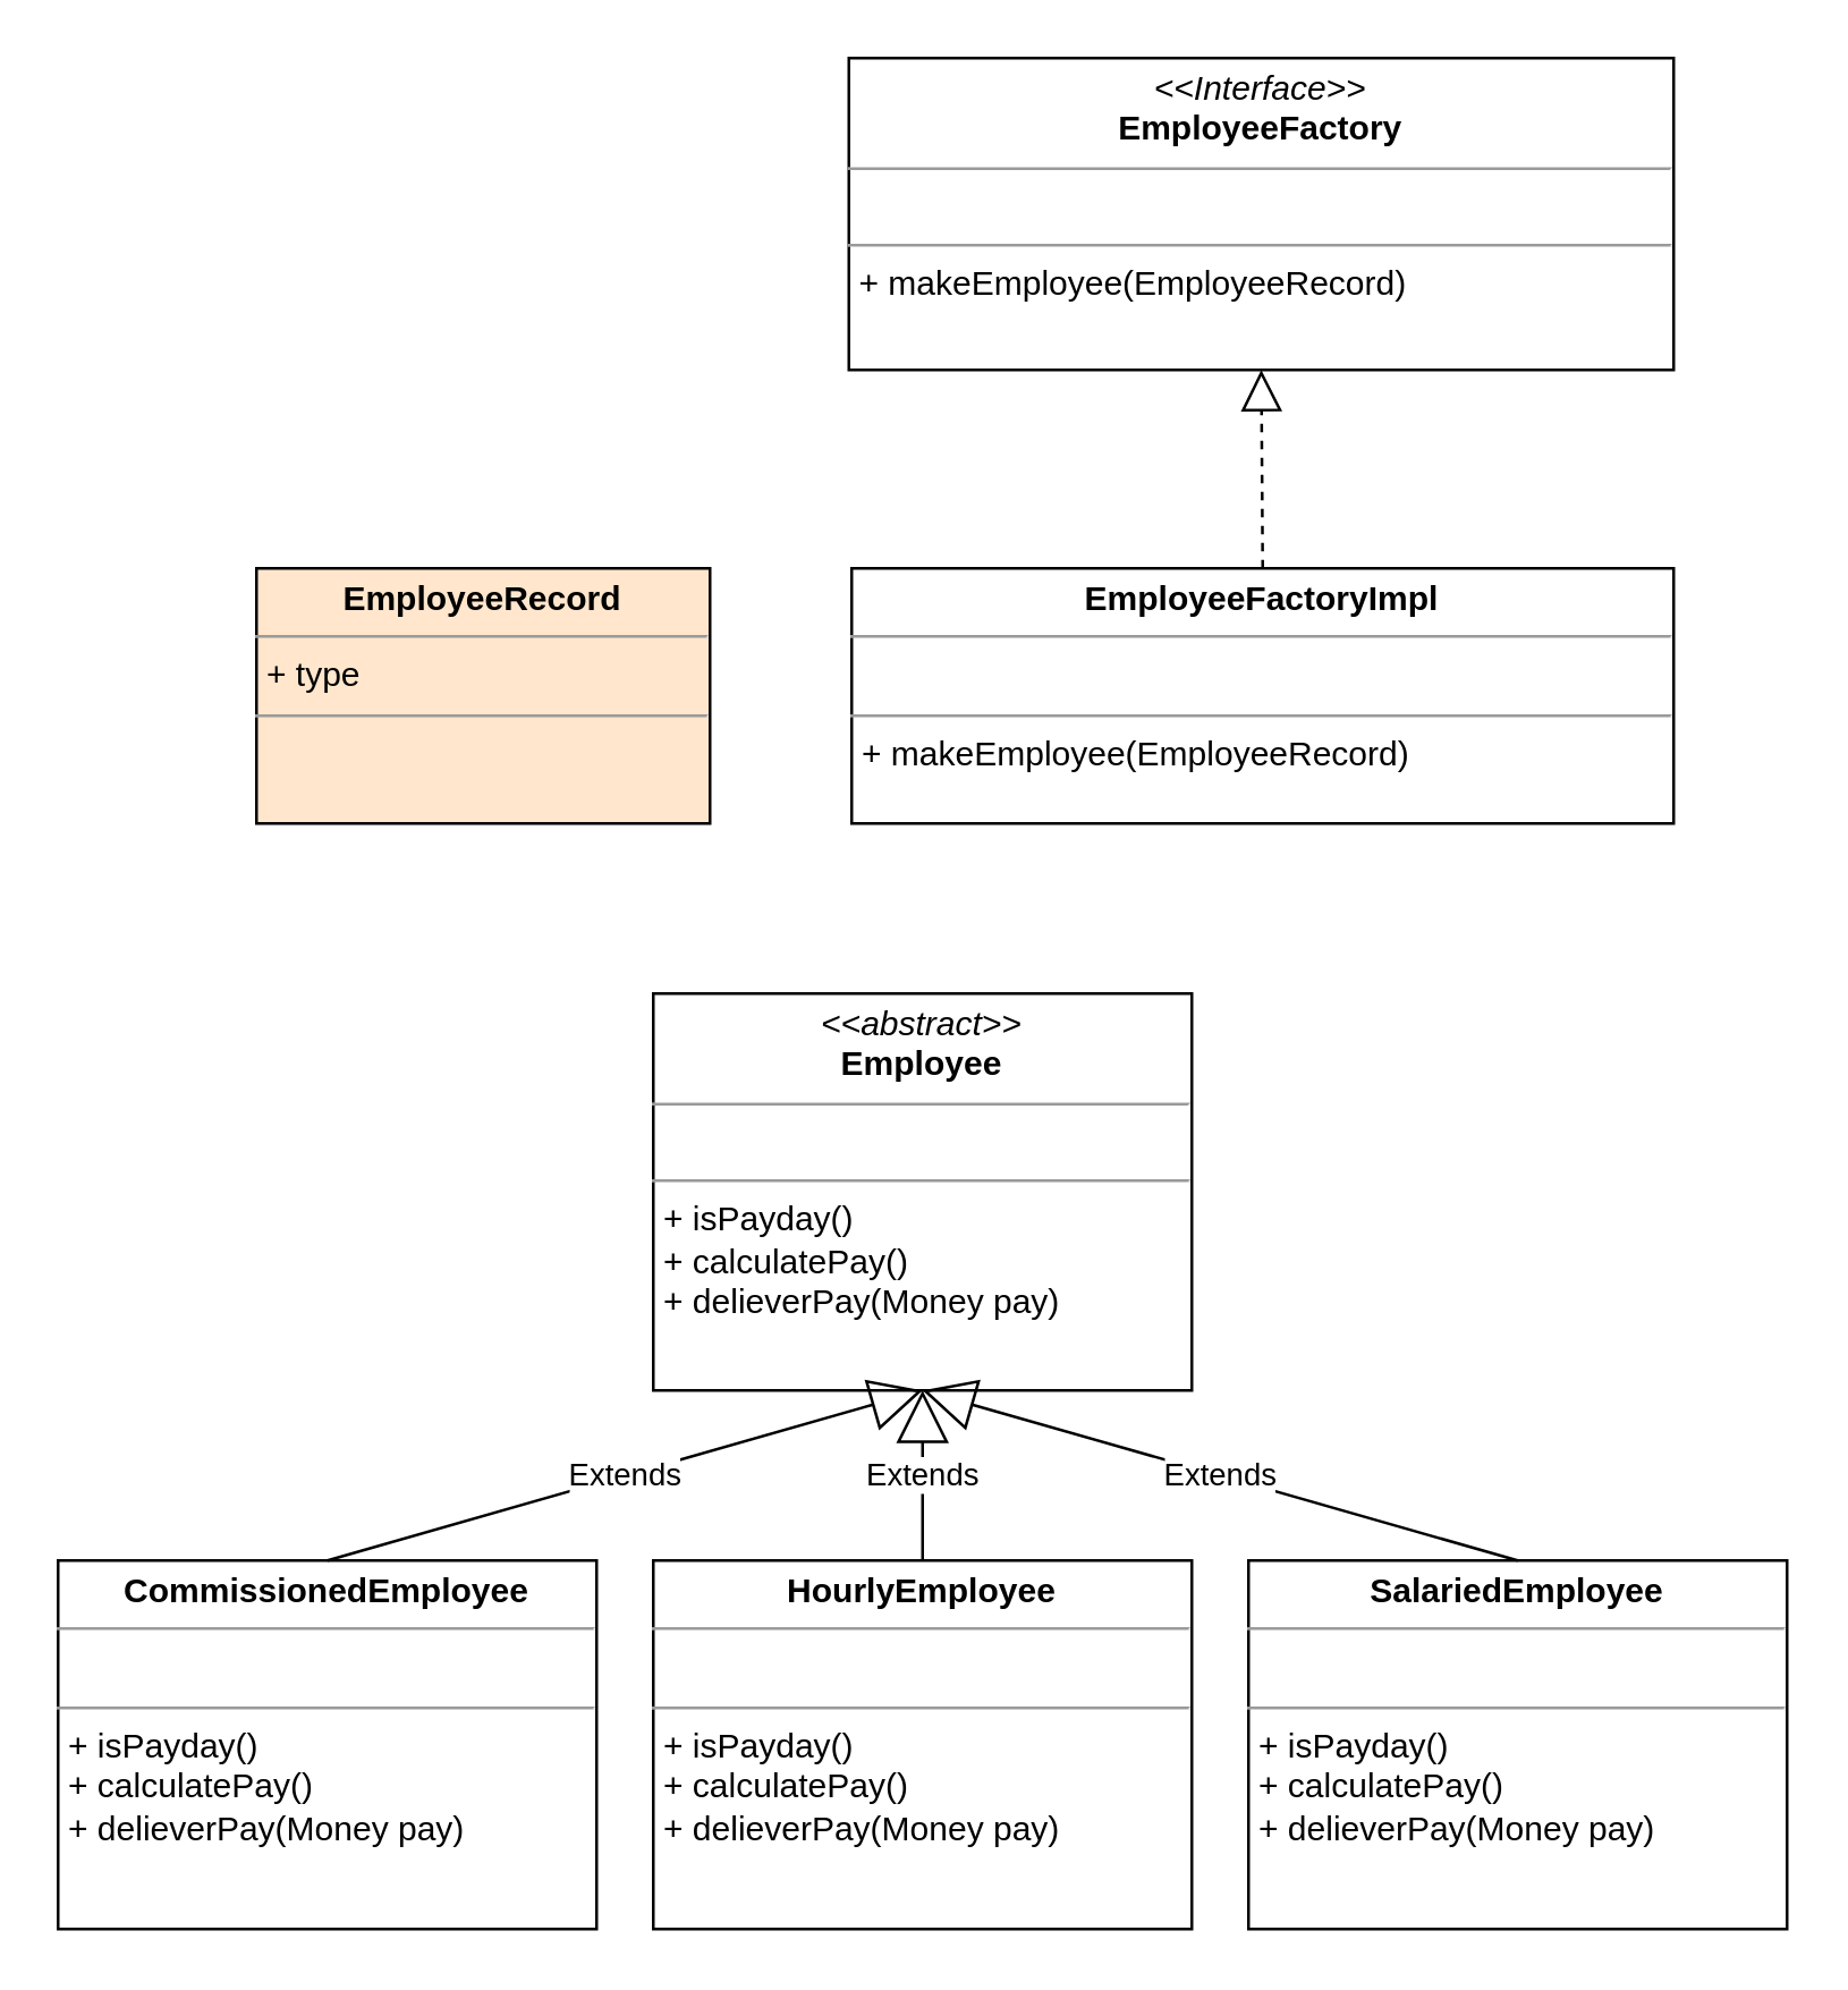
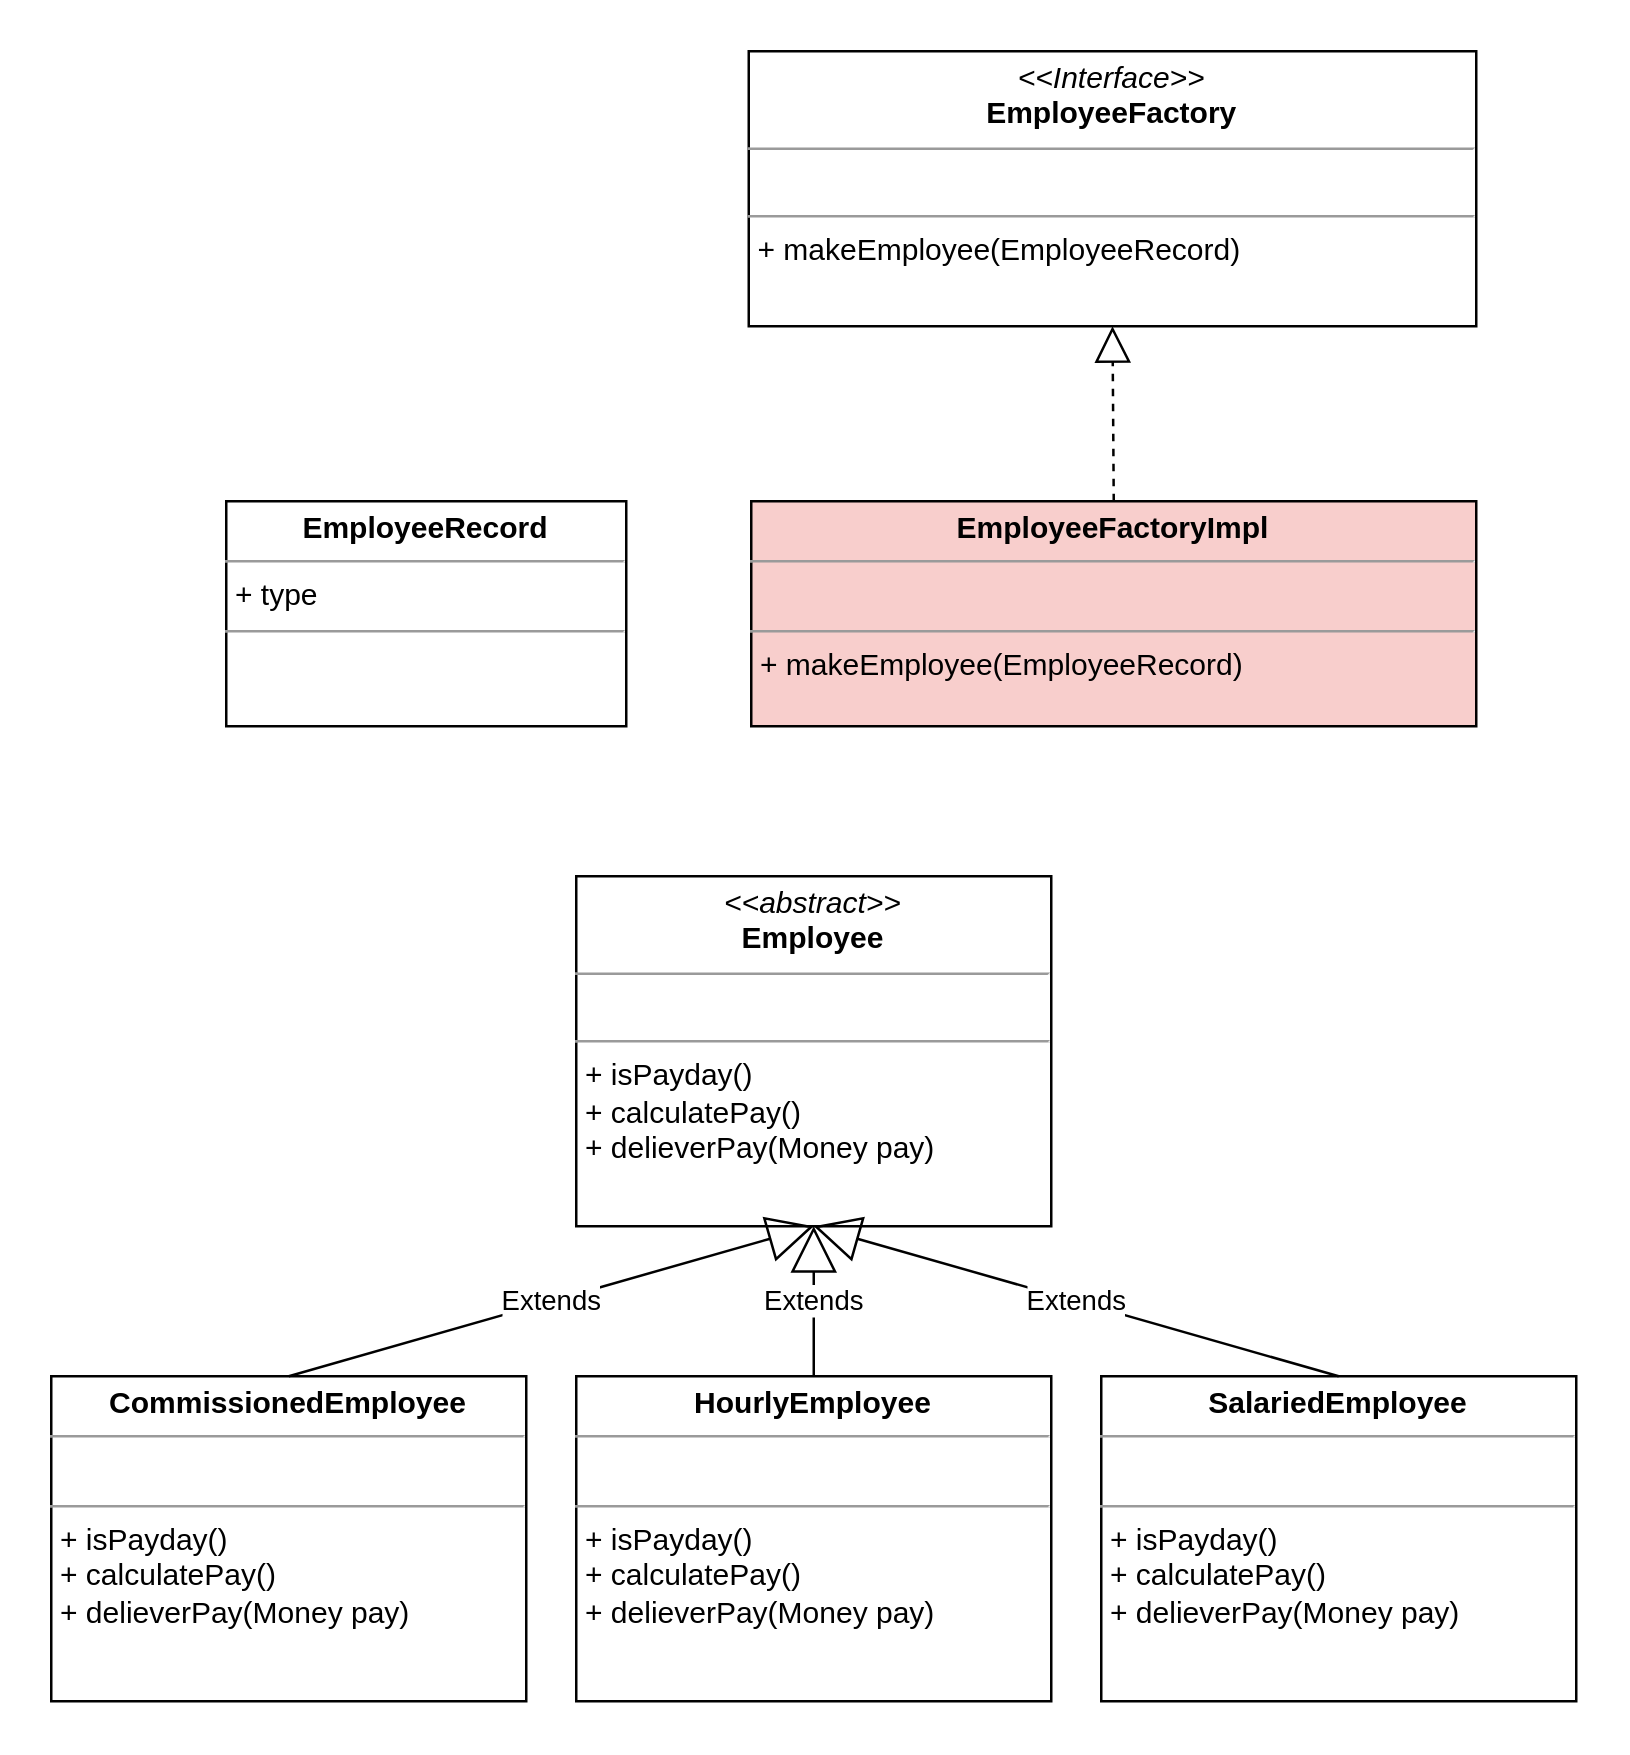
- <mxCell id="2" value="&lt;p style=&quot;margin: 0px ; margin-top: 4px ; text-align: center&quot;&gt;&lt;b&gt;EmployeeRecord&lt;/b&gt;&lt;/p&gt;&lt;hr size=&quot;1&quot;&gt;&lt;p style=&quot;margin: 0px ; margin-left: 4px&quot;&gt;+ type&lt;/p&gt;&lt;hr size=&quot;1&quot;&gt;&lt;p style=&quot;margin: 0px ; margin-left: 4px&quot;&gt;&lt;br&gt;&lt;/p&gt;" style="verticalAlign=top;align=left;overflow=fill;fontSize=12;fontFamily=Helvetica;html=1;fillColor=#ffe6cc;" vertex="1" parent="1"><mxGeometry x="90" y="200" width="160" height="90" as="geometry" /></mxCell>
+ <mxCell id="2" value="&lt;p style=&quot;margin: 0px ; margin-top: 4px ; text-align: center&quot;&gt;&lt;b&gt;EmployeeRecord&lt;/b&gt;&lt;/p&gt;&lt;hr size=&quot;1&quot;&gt;&lt;p style=&quot;margin: 0px ; margin-left: 4px&quot;&gt;+ type&lt;/p&gt;&lt;hr size=&quot;1&quot;&gt;&lt;p style=&quot;margin: 0px ; margin-left: 4px&quot;&gt;&lt;br&gt;&lt;/p&gt;" style="verticalAlign=top;align=left;overflow=fill;fontSize=12;fontFamily=Helvetica;html=1;" vertex="1" parent="1"><mxGeometry x="90" y="200" width="160" height="90" as="geometry" /></mxCell>
- <mxCell id="4" value="&lt;p style=&quot;margin: 0px ; margin-top: 4px ; text-align: center&quot;&gt;&lt;b&gt;EmployeeFactoryImpl&lt;/b&gt;&lt;/p&gt;&lt;hr size=&quot;1&quot;&gt;&lt;p style=&quot;margin: 0px ; margin-left: 4px&quot;&gt;&lt;br&gt;&lt;/p&gt;&lt;hr size=&quot;1&quot;&gt;&lt;p style=&quot;margin: 0px ; margin-left: 4px&quot;&gt;+ makeEmployee(EmployeeRecord)&lt;br&gt;&lt;/p&gt;" style="verticalAlign=top;align=left;overflow=fill;fontSize=12;fontFamily=Helvetica;html=1;" vertex="1" parent="1"><mxGeometry x="300" y="200" width="290" height="90" as="geometry" /></mxCell>
+ <mxCell id="4" value="&lt;p style=&quot;margin: 0px ; margin-top: 4px ; text-align: center&quot;&gt;&lt;b&gt;EmployeeFactoryImpl&lt;/b&gt;&lt;/p&gt;&lt;hr size=&quot;1&quot;&gt;&lt;p style=&quot;margin: 0px ; margin-left: 4px&quot;&gt;&lt;br&gt;&lt;/p&gt;&lt;hr size=&quot;1&quot;&gt;&lt;p style=&quot;margin: 0px ; margin-left: 4px&quot;&gt;+ makeEmployee(EmployeeRecord)&lt;br&gt;&lt;/p&gt;" style="verticalAlign=top;align=left;overflow=fill;fontSize=12;fontFamily=Helvetica;html=1;fillColor=#f8cecc;" vertex="1" parent="1"><mxGeometry x="300" y="200" width="290" height="90" as="geometry" /></mxCell>
